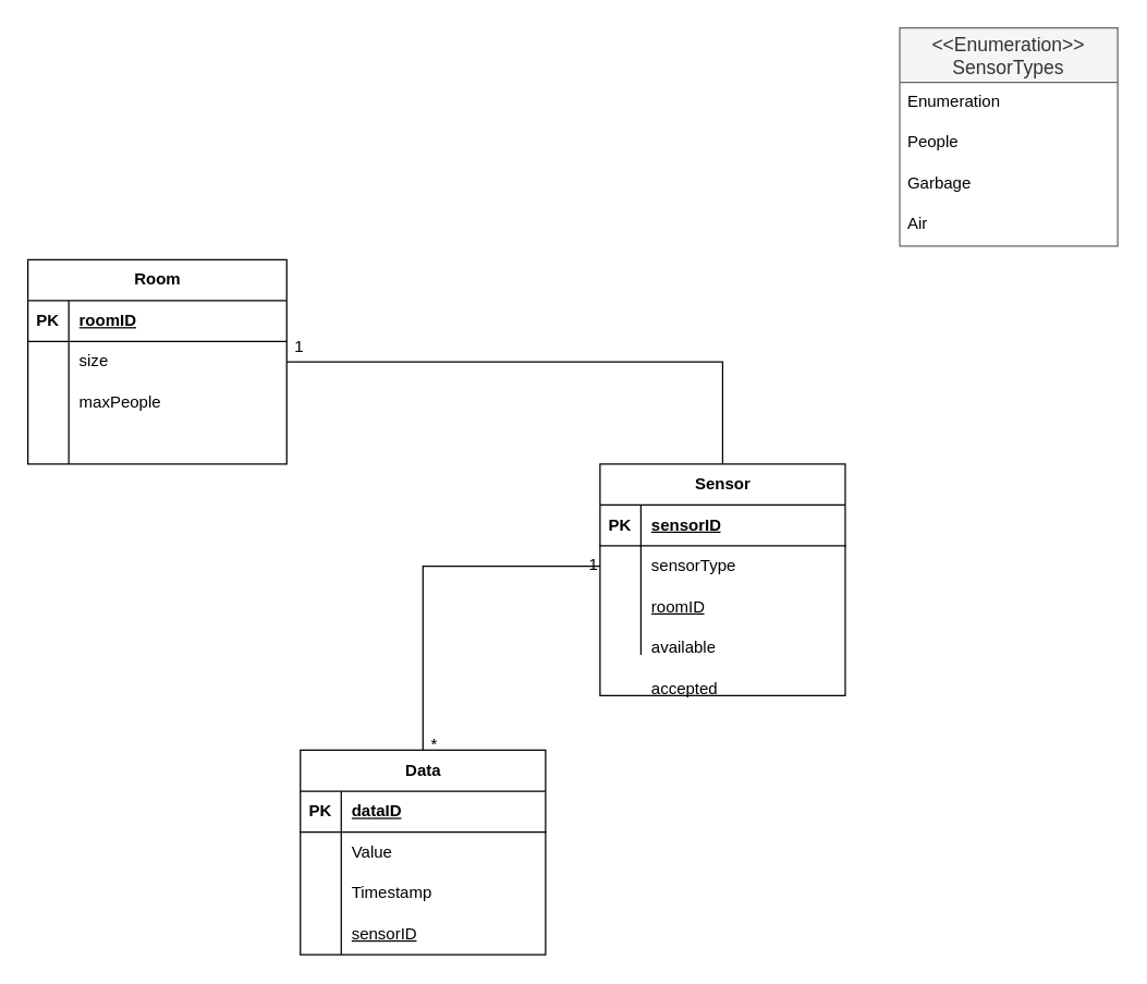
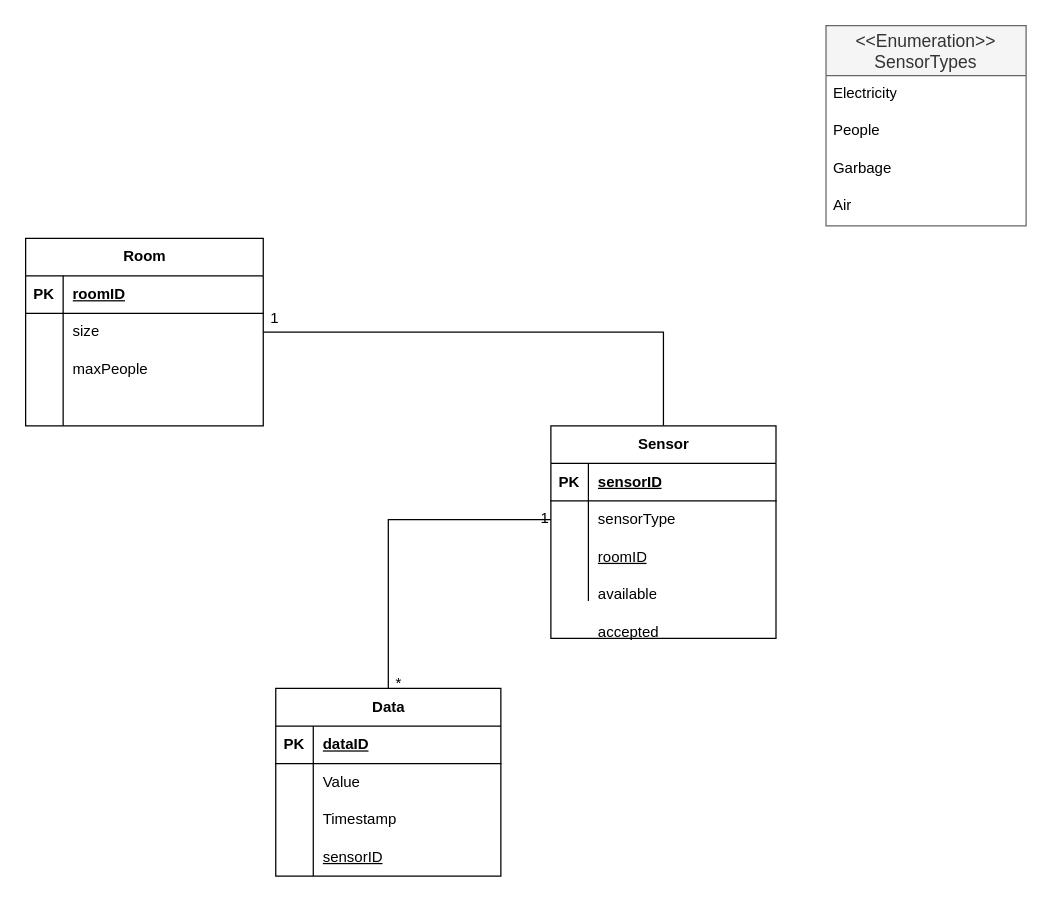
- <mxCell id="16" value="Enumeration" style="text;strokeColor=none;fillColor=none;spacingLeft=4;spacingRight=4;overflow=hidden;rotatable=0;points=[[0,0.5],[1,0.5]];portConstraint=eastwest;fontSize=12;whiteSpace=wrap;html=1;" parent="15" vertex="1"><mxGeometry y="40" width="160" height="30" as="geometry" /></mxCell>
+ <mxCell id="16" value="Electricity" style="text;strokeColor=none;fillColor=none;spacingLeft=4;spacingRight=4;overflow=hidden;rotatable=0;points=[[0,0.5],[1,0.5]];portConstraint=eastwest;fontSize=12;whiteSpace=wrap;html=1;" parent="15" vertex="1"><mxGeometry y="40" width="160" height="30" as="geometry" /></mxCell>
